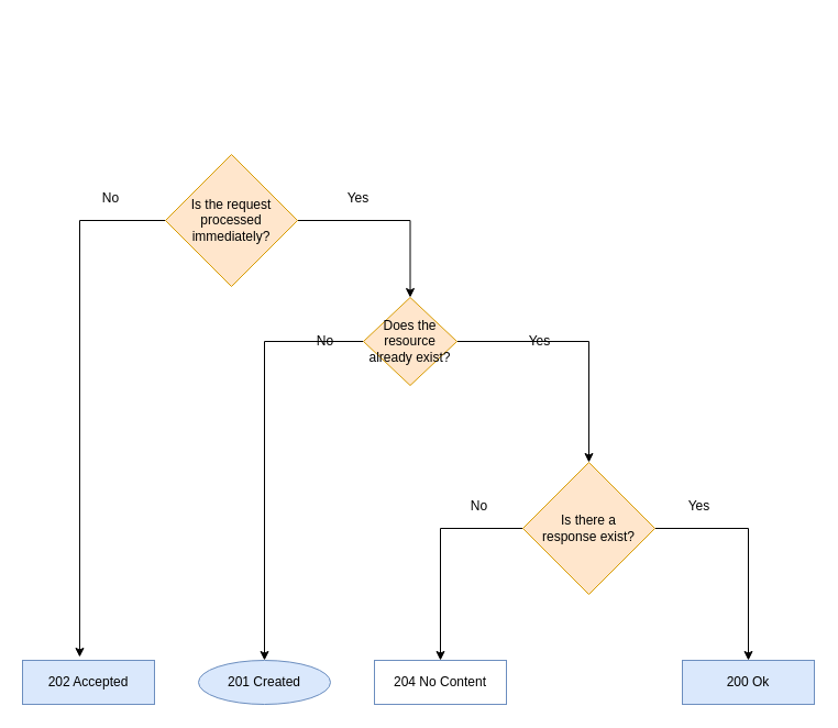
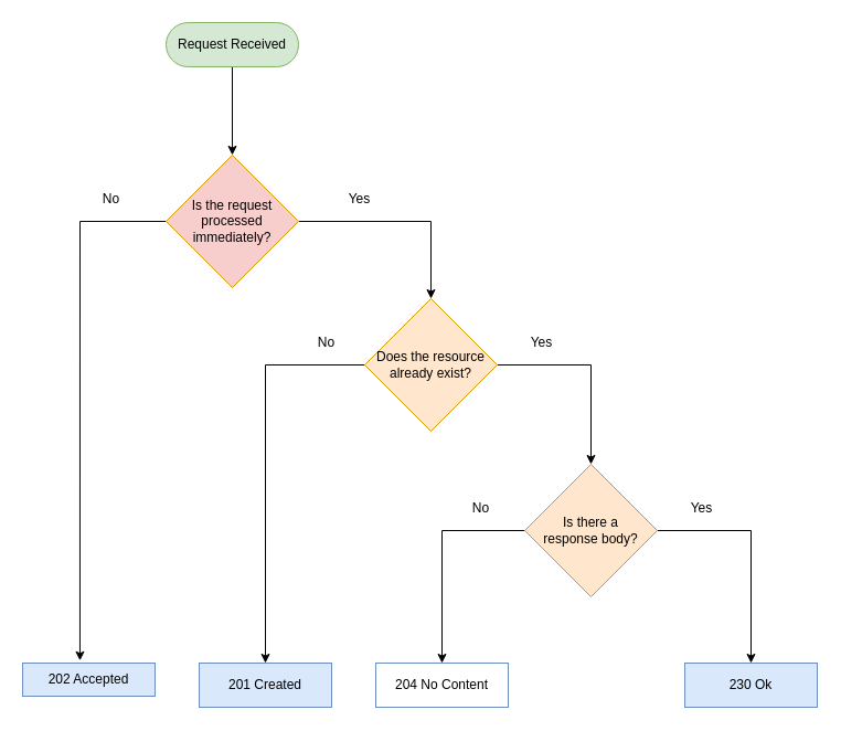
+ <mxCell id="3" value="Request Received" style="rounded=1;whiteSpace=wrap;html=1;arcSize=50;fillColor=#d5e8d4;strokeColor=#82b366;" vertex="1" parent="1"><mxGeometry x="150" y="20" width="120" height="40" as="geometry" /></mxCell>
+ <mxCell id="2" style="edgeStyle=orthogonalEdgeStyle;rounded=0;orthogonalLoop=1;jettySize=auto;html=1;" edge="1" parent="1" source="3" target="6"><mxGeometry relative="1" as="geometry" /></mxCell>
- <mxCell id="6" value="Is the request processed immediately?" style="rhombus;whiteSpace=wrap;html=1;fillColor=#ffe6cc;strokeColor=#d79b00;" vertex="1" parent="1"><mxGeometry x="150" y="140" width="120" height="120" as="geometry" /></mxCell>
+ <mxCell id="6" value="Is the request processed immediately?" style="rhombus;whiteSpace=wrap;html=1;fillColor=#f8cecc;strokeColor=#d79b00;" vertex="1" parent="1"><mxGeometry x="150" y="140" width="120" height="120" as="geometry" /></mxCell>
- <mxCell id="9" value="Does the resource already exist?" style="rhombus;whiteSpace=wrap;html=1;fillColor=#ffe6cc;strokeColor=#d79b00;" vertex="1" parent="1"><mxGeometry x="330" y="270" width="85" height="80" as="geometry" /></mxCell>
+ <mxCell id="9" value="Does the resource already exist?" style="rhombus;whiteSpace=wrap;html=1;fillColor=#ffe6cc;strokeColor=#d79b00;" vertex="1" parent="1"><mxGeometry x="330" y="270" width="120" height="120" as="geometry" /></mxCell>
- <mxCell id="19" value="Is there a&lt;br&gt;response exist?" style="rhombus;whiteSpace=wrap;html=1;fillColor=#ffe6cc;strokeColor=#d79b00;" vertex="1" parent="1"><mxGeometry x="475" y="420" width="120" height="120" as="geometry" /></mxCell>
+ <mxCell id="19" value="Is there a&lt;br&gt;response body?" style="rhombus;whiteSpace=wrap;html=1;fillColor=#ffe6cc;strokeColor=#d79b00;" vertex="1" parent="1"><mxGeometry x="475" y="420" width="120" height="120" as="geometry" /></mxCell>
- <mxCell id="13" value="202 Accepted" style="rounded=0;whiteSpace=wrap;html=1;labelBackgroundColor=none;fillColor=#dae8fc;strokeColor=#6c8ebf;" vertex="1" parent="1"><mxGeometry x="20" y="600" width="120" height="40" as="geometry" /></mxCell>
+ <mxCell id="13" value="202 Accepted" style="rounded=0;whiteSpace=wrap;html=1;labelBackgroundColor=none;fillColor=#dae8fc;strokeColor=#6c8ebf;" vertex="1" parent="1"><mxGeometry x="20" y="600" width="120" height="30" as="geometry" /></mxCell>
- <mxCell id="15" value="201 Created" style="ellipse;whiteSpace=wrap;html=1;labelBackgroundColor=none;fillColor=#dae8fc;strokeColor=#6c8ebf;" vertex="1" parent="1"><mxGeometry x="180" y="600" width="120" height="40" as="geometry" /></mxCell>
+ <mxCell id="15" value="201 Created" style="rounded=0;whiteSpace=wrap;html=1;labelBackgroundColor=none;fillColor=#dae8fc;strokeColor=#6c8ebf;" vertex="1" parent="1"><mxGeometry x="180" y="600" width="120" height="40" as="geometry" /></mxCell>
- <mxCell id="10" value="200 Ok" style="rounded=0;whiteSpace=wrap;html=1;labelBackgroundColor=none;fillColor=#dae8fc;strokeColor=#6c8ebf;" vertex="1" parent="1"><mxGeometry x="620" y="600" width="120" height="40" as="geometry" /></mxCell>
+ <mxCell id="10" value="230 Ok" style="rounded=0;whiteSpace=wrap;html=1;labelBackgroundColor=none;fillColor=#dae8fc;strokeColor=#6c8ebf;" vertex="1" parent="1"><mxGeometry x="620" y="600" width="120" height="40" as="geometry" /></mxCell>
